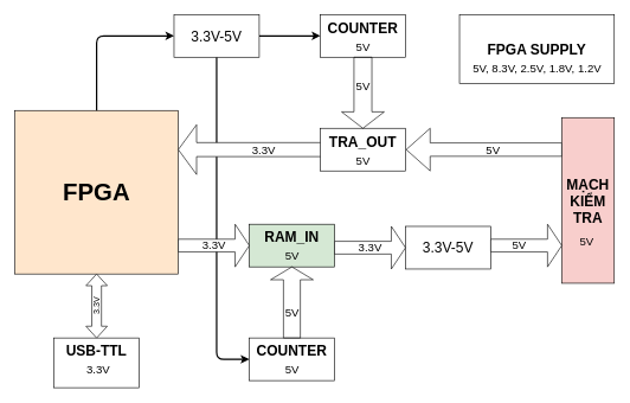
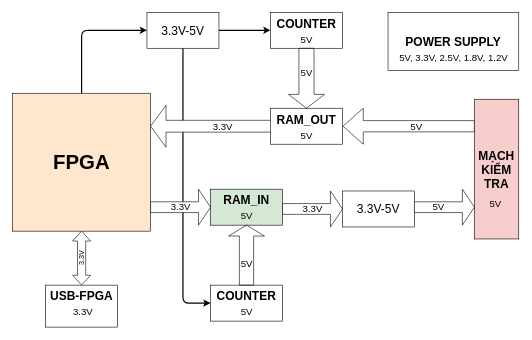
- <mxCell id="36" value="&lt;div style=&quot;&quot;&gt;&lt;b style=&quot;background-color: initial; font-size: 20px; line-height: 1.2;&quot;&gt;FPGA SUPPLY&lt;/b&gt;&lt;/div&gt;" style="rounded=0;whiteSpace=wrap;html=1;shadow=0;fontSize=12;fillColor=default;align=center;verticalAlign=middle;movable=0;resizable=0;rotatable=0;deletable=0;editable=0;connectable=0;" parent="1" vertex="1"><mxGeometry x="646" y="20" width="218" height="97" as="geometry" /></mxCell>
+ <mxCell id="36" value="&lt;div style=&quot;&quot;&gt;&lt;b style=&quot;background-color: initial; font-size: 20px; line-height: 1.2;&quot;&gt;POWER SUPPLY&lt;/b&gt;&lt;/div&gt;" style="rounded=0;whiteSpace=wrap;html=1;shadow=0;fontSize=12;fillColor=default;align=center;verticalAlign=middle;movable=0;resizable=0;rotatable=0;deletable=0;editable=0;connectable=0;" parent="1" vertex="1"><mxGeometry x="646" y="20" width="218" height="97" as="geometry" /></mxCell>
- <mxCell id="37" value="5V, 8.3V, 2.5V, 1.8V, 1.2V" style="text;html=1;align=center;verticalAlign=middle;resizable=0;points=[];autosize=1;strokeColor=none;fillColor=none;fontSize=16;movable=0;rotatable=0;deletable=0;editable=0;connectable=0;" parent="1" vertex="1"><mxGeometry x="655.5" y="80" width="199" height="31" as="geometry" /></mxCell>
+ <mxCell id="37" value="5V, 3.3V, 2.5V, 1.8V, 1.2V" style="text;html=1;align=center;verticalAlign=middle;resizable=0;points=[];autosize=1;strokeColor=none;fillColor=none;fontSize=16;movable=0;rotatable=0;deletable=0;editable=0;connectable=0;" parent="1" vertex="1"><mxGeometry x="655.5" y="80" width="199" height="31" as="geometry" /></mxCell>
- <mxCell id="21" value="&lt;font size=&quot;1&quot; style=&quot;&quot;&gt;&lt;b style=&quot;font-size: 20px;&quot;&gt;TRA_OUT&lt;/b&gt;&lt;/font&gt;" style="rounded=0;whiteSpace=wrap;html=1;fillColor=default;verticalAlign=top;movable=0;resizable=0;rotatable=0;deletable=0;editable=0;connectable=0;" parent="1" vertex="1"><mxGeometry x="450" y="180" width="120" height="60" as="geometry" /></mxCell>
+ <mxCell id="21" value="&lt;font size=&quot;1&quot; style=&quot;&quot;&gt;&lt;b style=&quot;font-size: 20px;&quot;&gt;RAM_OUT&lt;/b&gt;&lt;/font&gt;" style="rounded=0;whiteSpace=wrap;html=1;fillColor=default;verticalAlign=top;movable=0;resizable=0;rotatable=0;deletable=0;editable=0;connectable=0;" parent="1" vertex="1"><mxGeometry x="450" y="180" width="120" height="60" as="geometry" /></mxCell>
- <mxCell id="32" value="&lt;b&gt;USB-TTL&lt;/b&gt;" style="rounded=0;whiteSpace=wrap;html=1;shadow=0;fontSize=20;fillColor=default;verticalAlign=top;movable=0;resizable=0;rotatable=0;deletable=0;editable=0;connectable=0;" parent="1" vertex="1"><mxGeometry x="75" y="475" width="120" height="70" as="geometry" /></mxCell>
+ <mxCell id="32" value="&lt;b&gt;USB-FPGA&lt;/b&gt;" style="rounded=0;whiteSpace=wrap;html=1;shadow=0;fontSize=20;fillColor=default;verticalAlign=top;movable=0;resizable=0;rotatable=0;deletable=0;editable=0;connectable=0;" parent="1" vertex="1"><mxGeometry x="75" y="475" width="120" height="70" as="geometry" /></mxCell>
